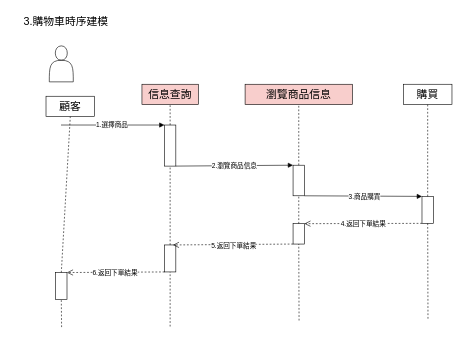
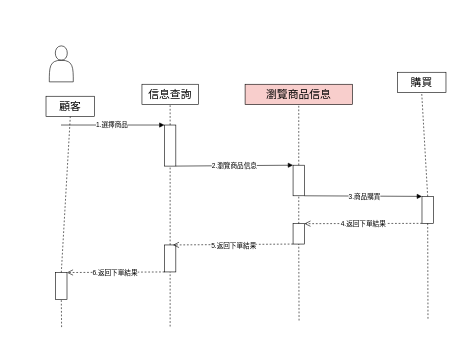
- <mxCell id="2" value="&lt;font style=&quot;font-size: 18px;&quot;&gt;3.購物車時序建模&lt;/font&gt;" style="text;html=1;strokeColor=none;fillColor=none;align=center;verticalAlign=middle;whiteSpace=wrap;rounded=0;" vertex="1" parent="1"><mxGeometry x="20" y="20" width="179" height="30" as="geometry" /></mxCell>
- <mxCell id="4" value="&lt;font style=&quot;font-size: 18px;&quot;&gt;信息查詢&lt;/font&gt;" style="rounded=0;whiteSpace=wrap;html=1;fillColor=#f8cecc;" vertex="1" parent="1"><mxGeometry x="236" y="140" width="94" height="34" as="geometry" /></mxCell>
+ <mxCell id="4" value="&lt;font style=&quot;font-size: 18px;&quot;&gt;信息查詢&lt;/font&gt;" style="rounded=0;whiteSpace=wrap;html=1;" vertex="1" parent="1"><mxGeometry x="236" y="140" width="94" height="34" as="geometry" /></mxCell>
- <mxCell id="6" value="&lt;font style=&quot;font-size: 18px;&quot;&gt;購買&lt;/font&gt;" style="rounded=0;whiteSpace=wrap;html=1;" vertex="1" parent="1"><mxGeometry x="672" y="140" width="81" height="34" as="geometry" /></mxCell>
+ <mxCell id="6" value="&lt;font style=&quot;font-size: 18px;&quot;&gt;購買&lt;/font&gt;" style="rounded=0;whiteSpace=wrap;html=1;" vertex="1" parent="1"><mxGeometry x="662" y="120" width="81" height="34" as="geometry" /></mxCell>
